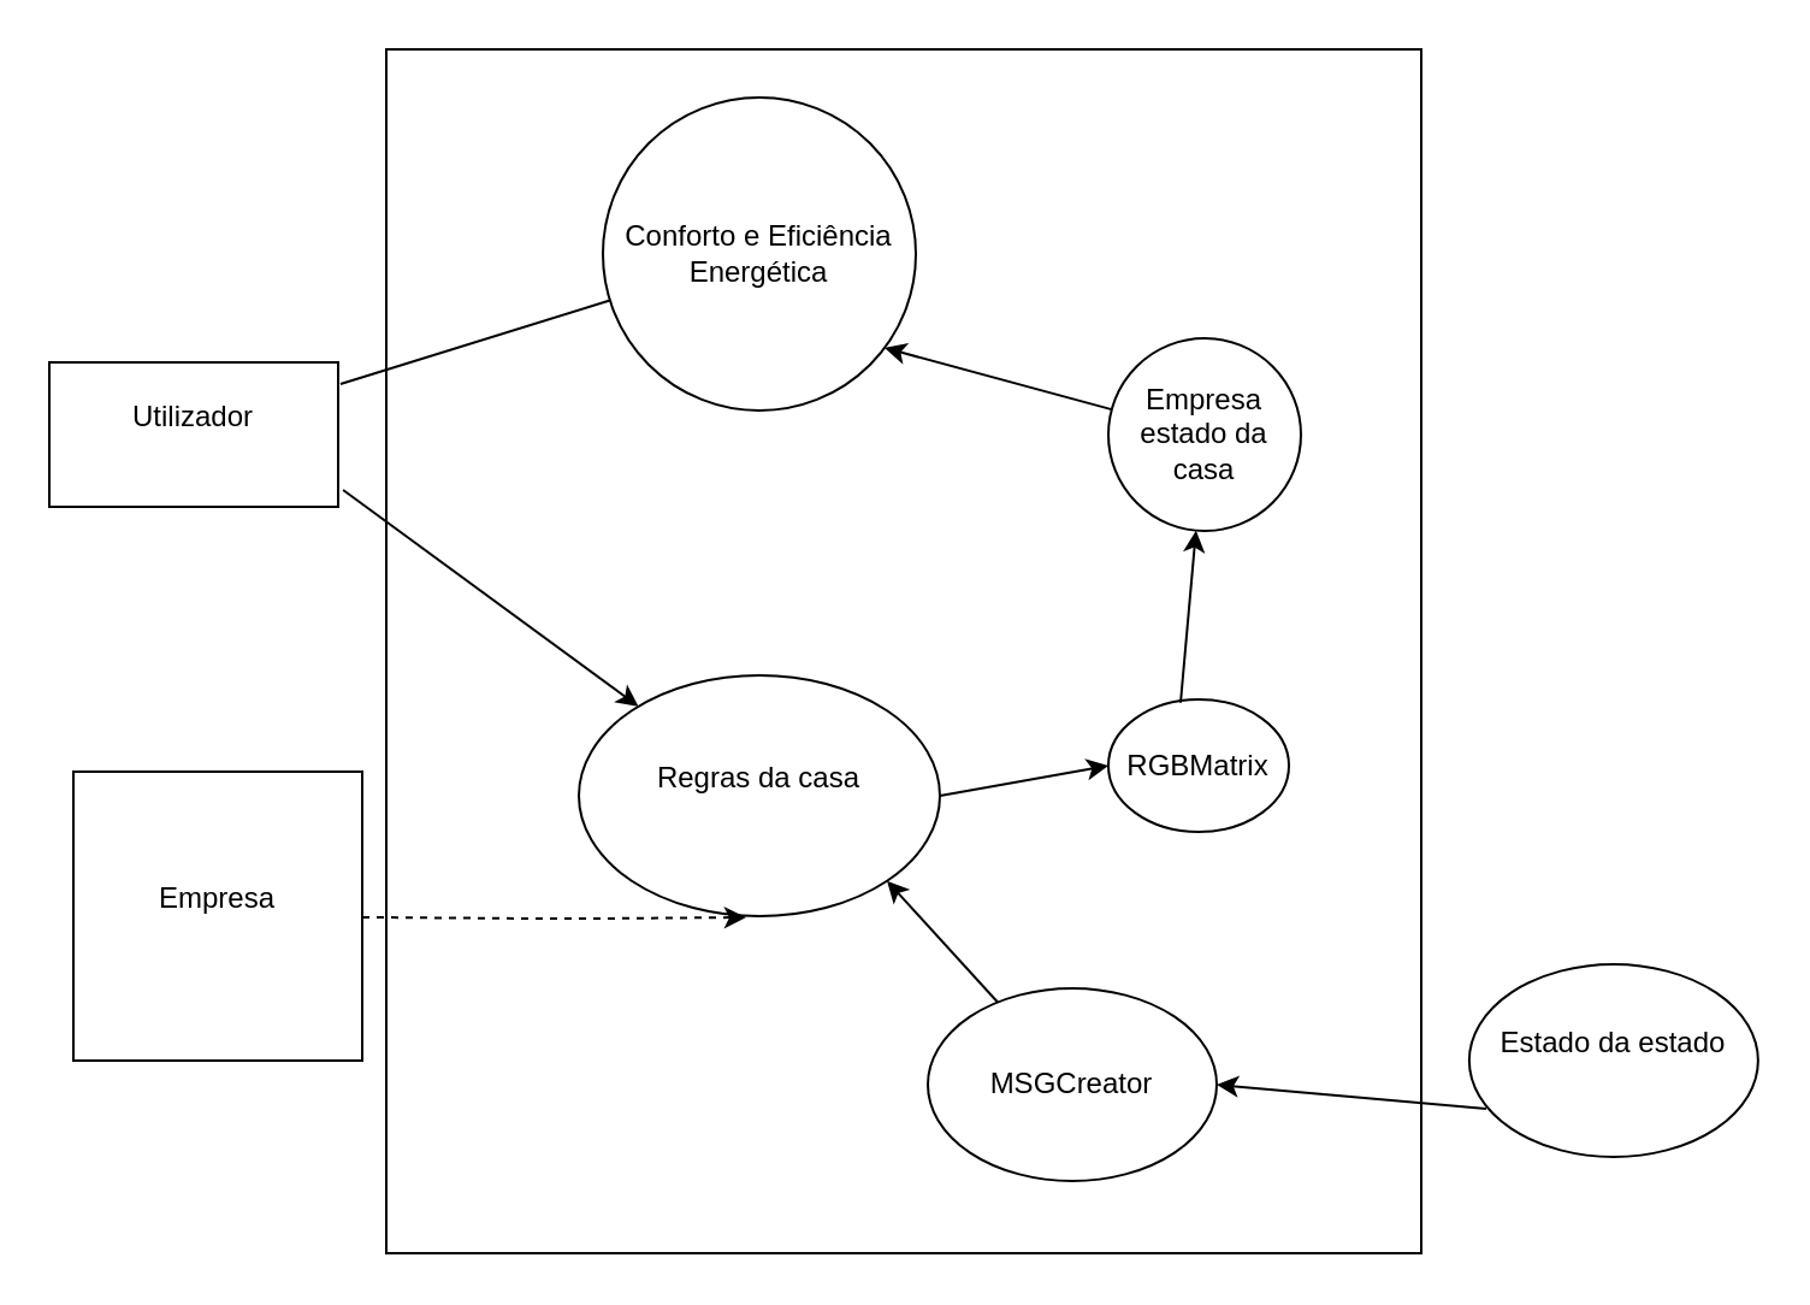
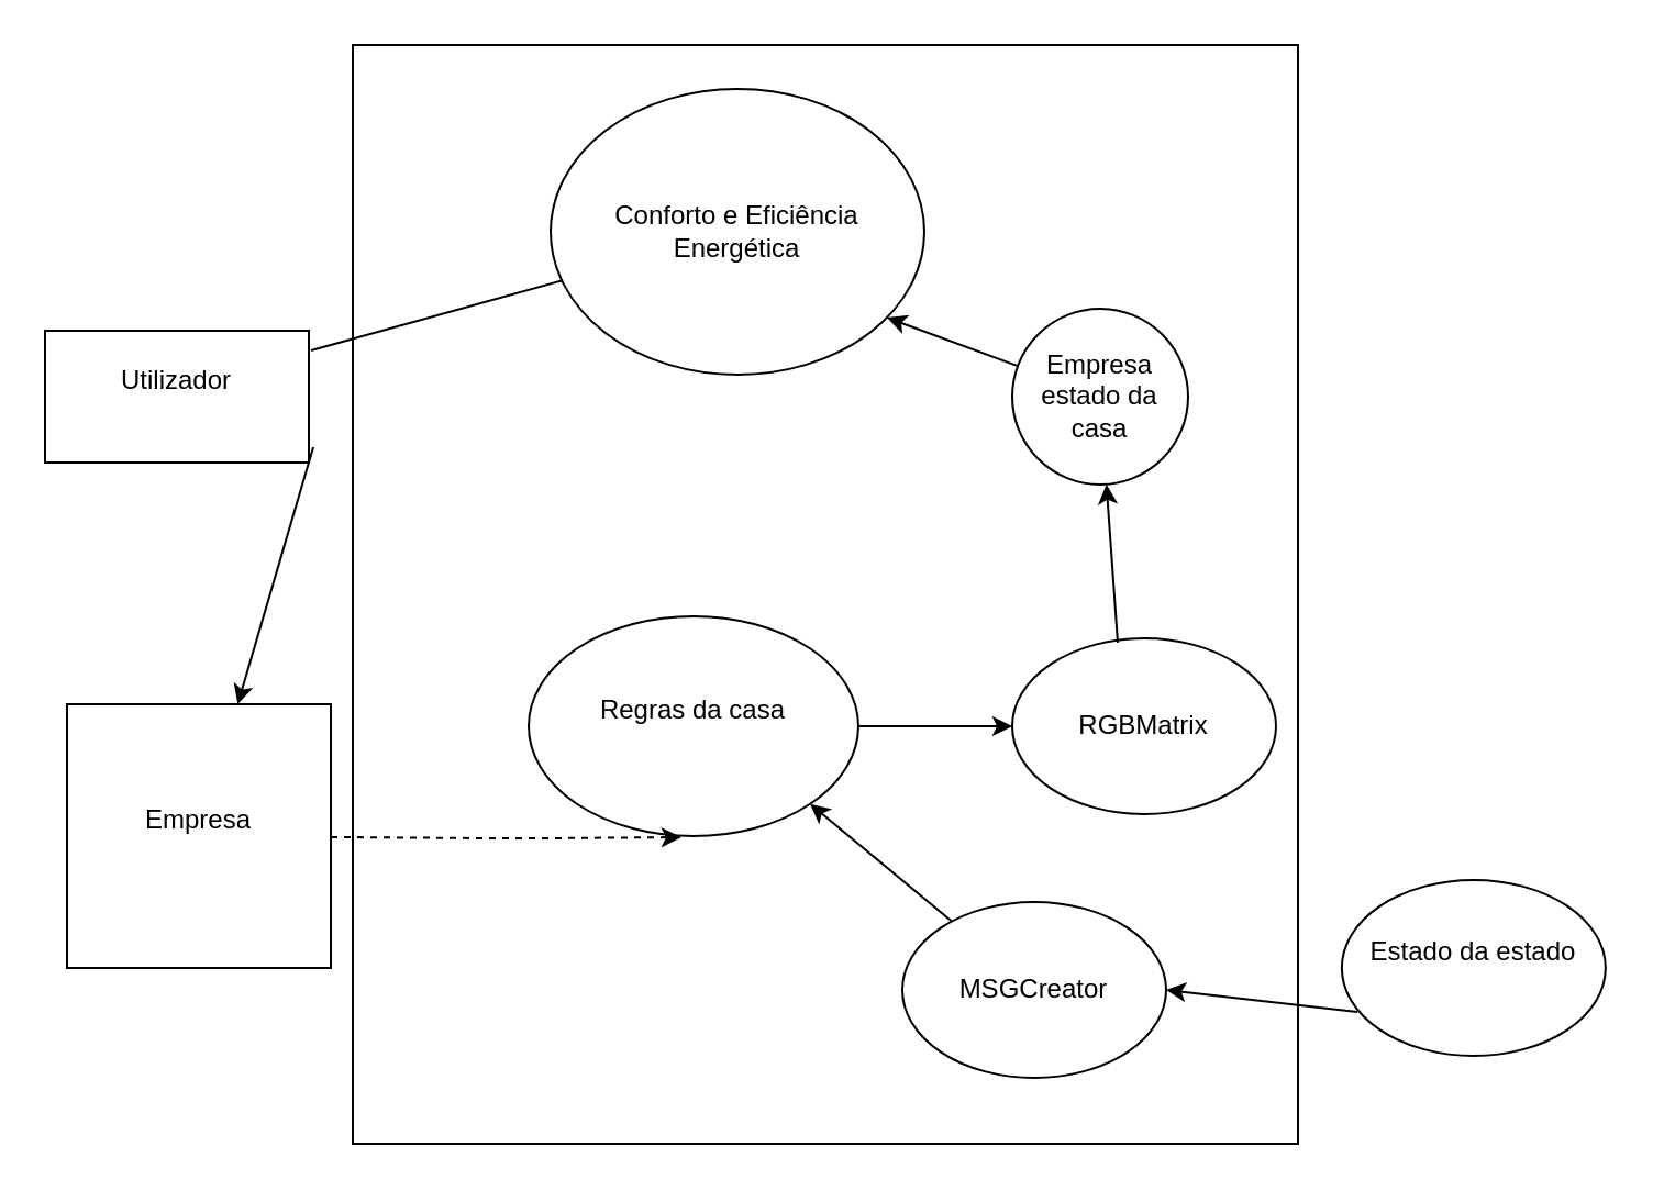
- <mxCell id="3" value="Conforto e Eficiência Energética" style="ellipse;whiteSpace=wrap;html=1;aspect=fixed;" vertex="1" parent="1"><mxGeometry x="250" y="40" width="130" height="130" as="geometry" /></mxCell>
+ <mxCell id="3" value="Conforto e Eficiência Energética" style="ellipse;whiteSpace=wrap;html=1;aspect=fixed;" vertex="1" parent="1"><mxGeometry x="250" y="40" width="170" height="130" as="geometry" /></mxCell>
- <mxCell id="10" value="" style="endArrow=classic;html=1;exitX=1.017;exitY=0.883;exitDx=0;exitDy=0;exitPerimeter=0;" edge="1" parent="1" source="4" target="7"><mxGeometry width="50" height="50" relative="1" as="geometry"><mxPoint x="170" y="280" as="sourcePoint" /><mxPoint x="220" y="230" as="targetPoint" /></mxGeometry></mxCell>
+ <mxCell id="10" value="" style="endArrow=classic;html=1;exitX=1.017;exitY=0.883;exitDx=0;exitDy=0;exitPerimeter=0;" edge="1" parent="1" source="4" target="6"><mxGeometry width="50" height="50" relative="1" as="geometry"><mxPoint x="170" y="280" as="sourcePoint" /><mxPoint x="220" y="230" as="targetPoint" /></mxGeometry></mxCell>
- <mxCell id="11" value="RGBMatrix" style="ellipse;whiteSpace=wrap;html=1;" vertex="1" parent="1"><mxGeometry x="460" y="290" width="75" height="55" as="geometry" /></mxCell>
+ <mxCell id="11" value="RGBMatrix" style="ellipse;whiteSpace=wrap;html=1;" vertex="1" parent="1"><mxGeometry x="460" y="290" width="120" height="80" as="geometry" /></mxCell>
- <mxCell id="12" value="MSGCreator" style="ellipse;whiteSpace=wrap;html=1;" vertex="1" parent="1"><mxGeometry x="385" y="410" width="120" height="80" as="geometry" /></mxCell>
+ <mxCell id="12" value="MSGCreator" style="ellipse;whiteSpace=wrap;html=1;" vertex="1" parent="1"><mxGeometry x="410" y="410" width="120" height="80" as="geometry" /></mxCell>
